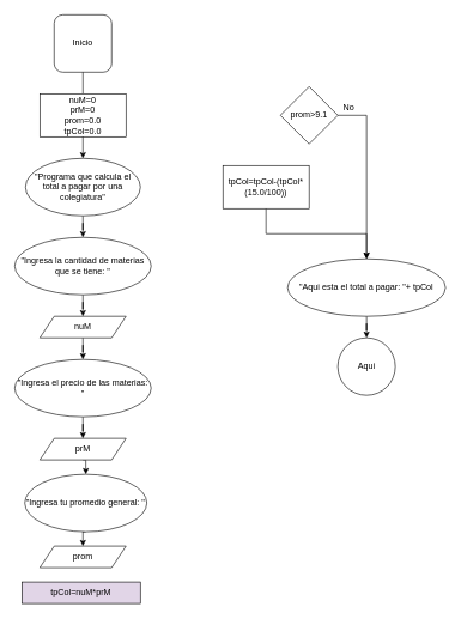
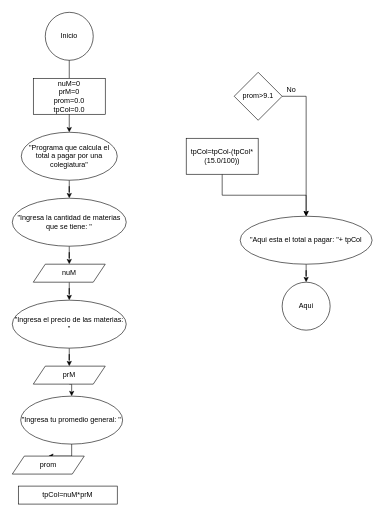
- <mxCell id="2" value="Inicio" style="whiteSpace=wrap;html=1;aspect=fixed;rounded=1;" vertex="1" parent="1"><mxGeometry x="75" width="80" height="80" as="geometry" y="20" /></mxCell>
+ <mxCell id="2" value="Inicio" style="ellipse;whiteSpace=wrap;html=1;aspect=fixed;" vertex="1" parent="1"><mxGeometry x="75" width="80" height="80" as="geometry" y="20" /></mxCell>
- <mxCell id="24" value="prom" style="shape=parallelogram;perimeter=parallelogramPerimeter;whiteSpace=wrap;html=1;fixedSize=1;" vertex="1" parent="1"><mxGeometry x="55" y="760" width="120" height="30" as="geometry" /></mxCell>
+ <mxCell id="24" value="prom" style="shape=parallelogram;perimeter=parallelogramPerimeter;whiteSpace=wrap;html=1;fixedSize=1;" vertex="1" parent="1"><mxGeometry x="20" y="760" width="120" height="30" as="geometry" /></mxCell>
- <mxCell id="25" value="tpCol=nuM*prM" style="rounded=0;whiteSpace=wrap;html=1;fillColor=#e1d5e7;" vertex="1" parent="1"><mxGeometry x="30" y="810" width="165" height="30" as="geometry" /></mxCell>
+ <mxCell id="25" value="tpCol=nuM*prM" style="rounded=0;whiteSpace=wrap;html=1;" vertex="1" parent="1"><mxGeometry x="30" y="810" width="165" height="30" as="geometry" /></mxCell>
